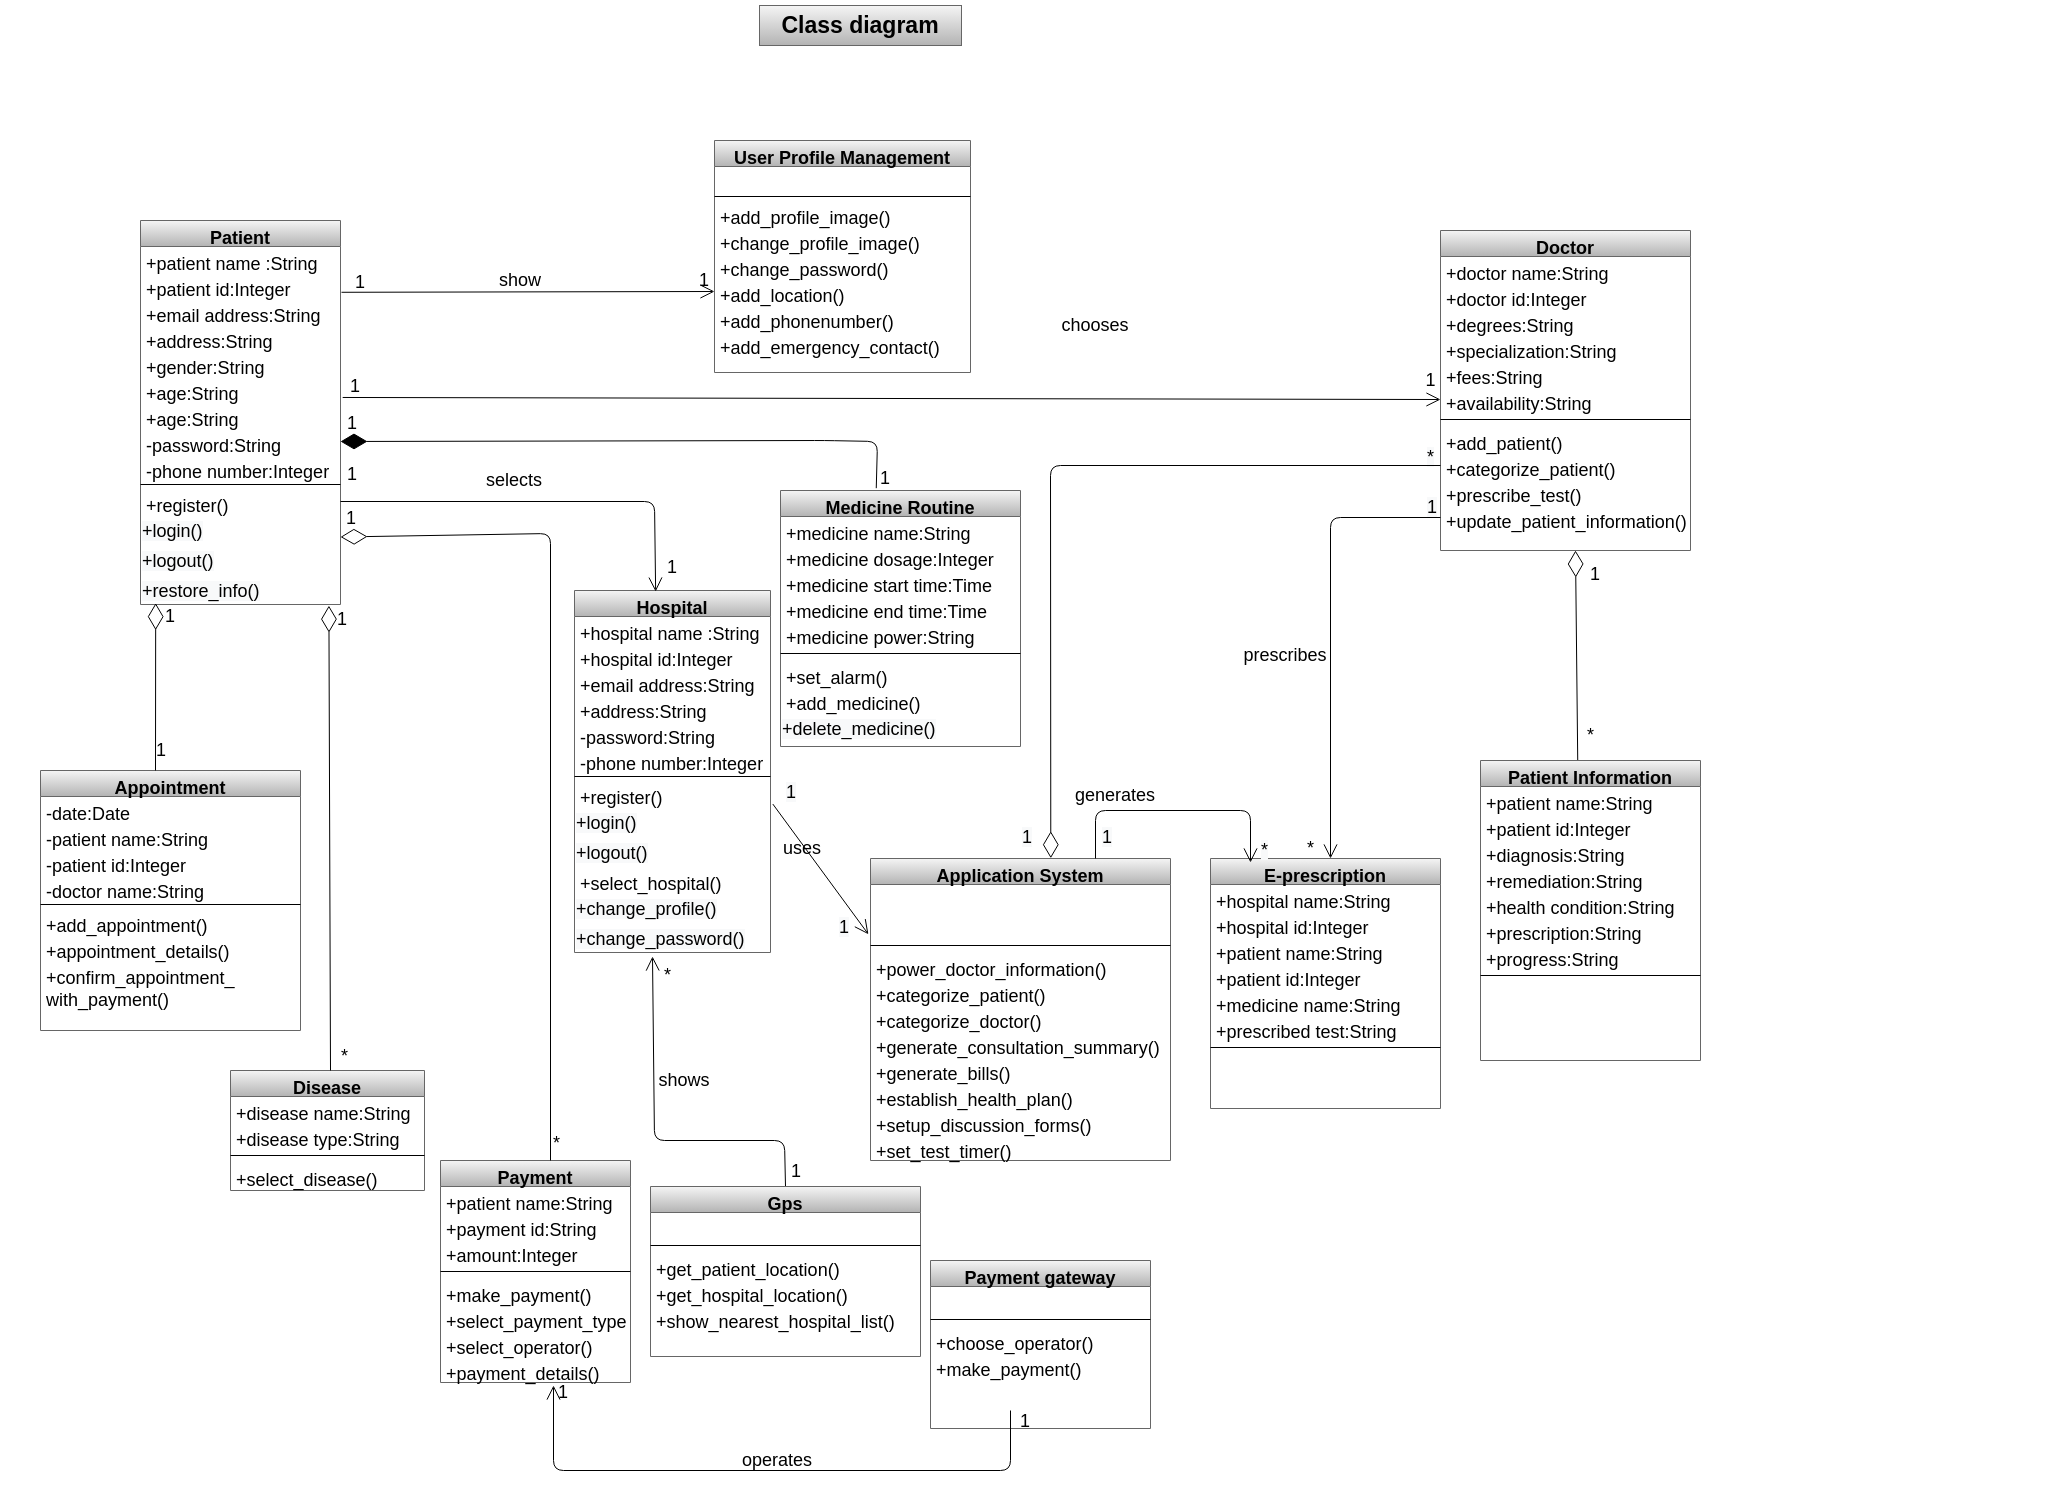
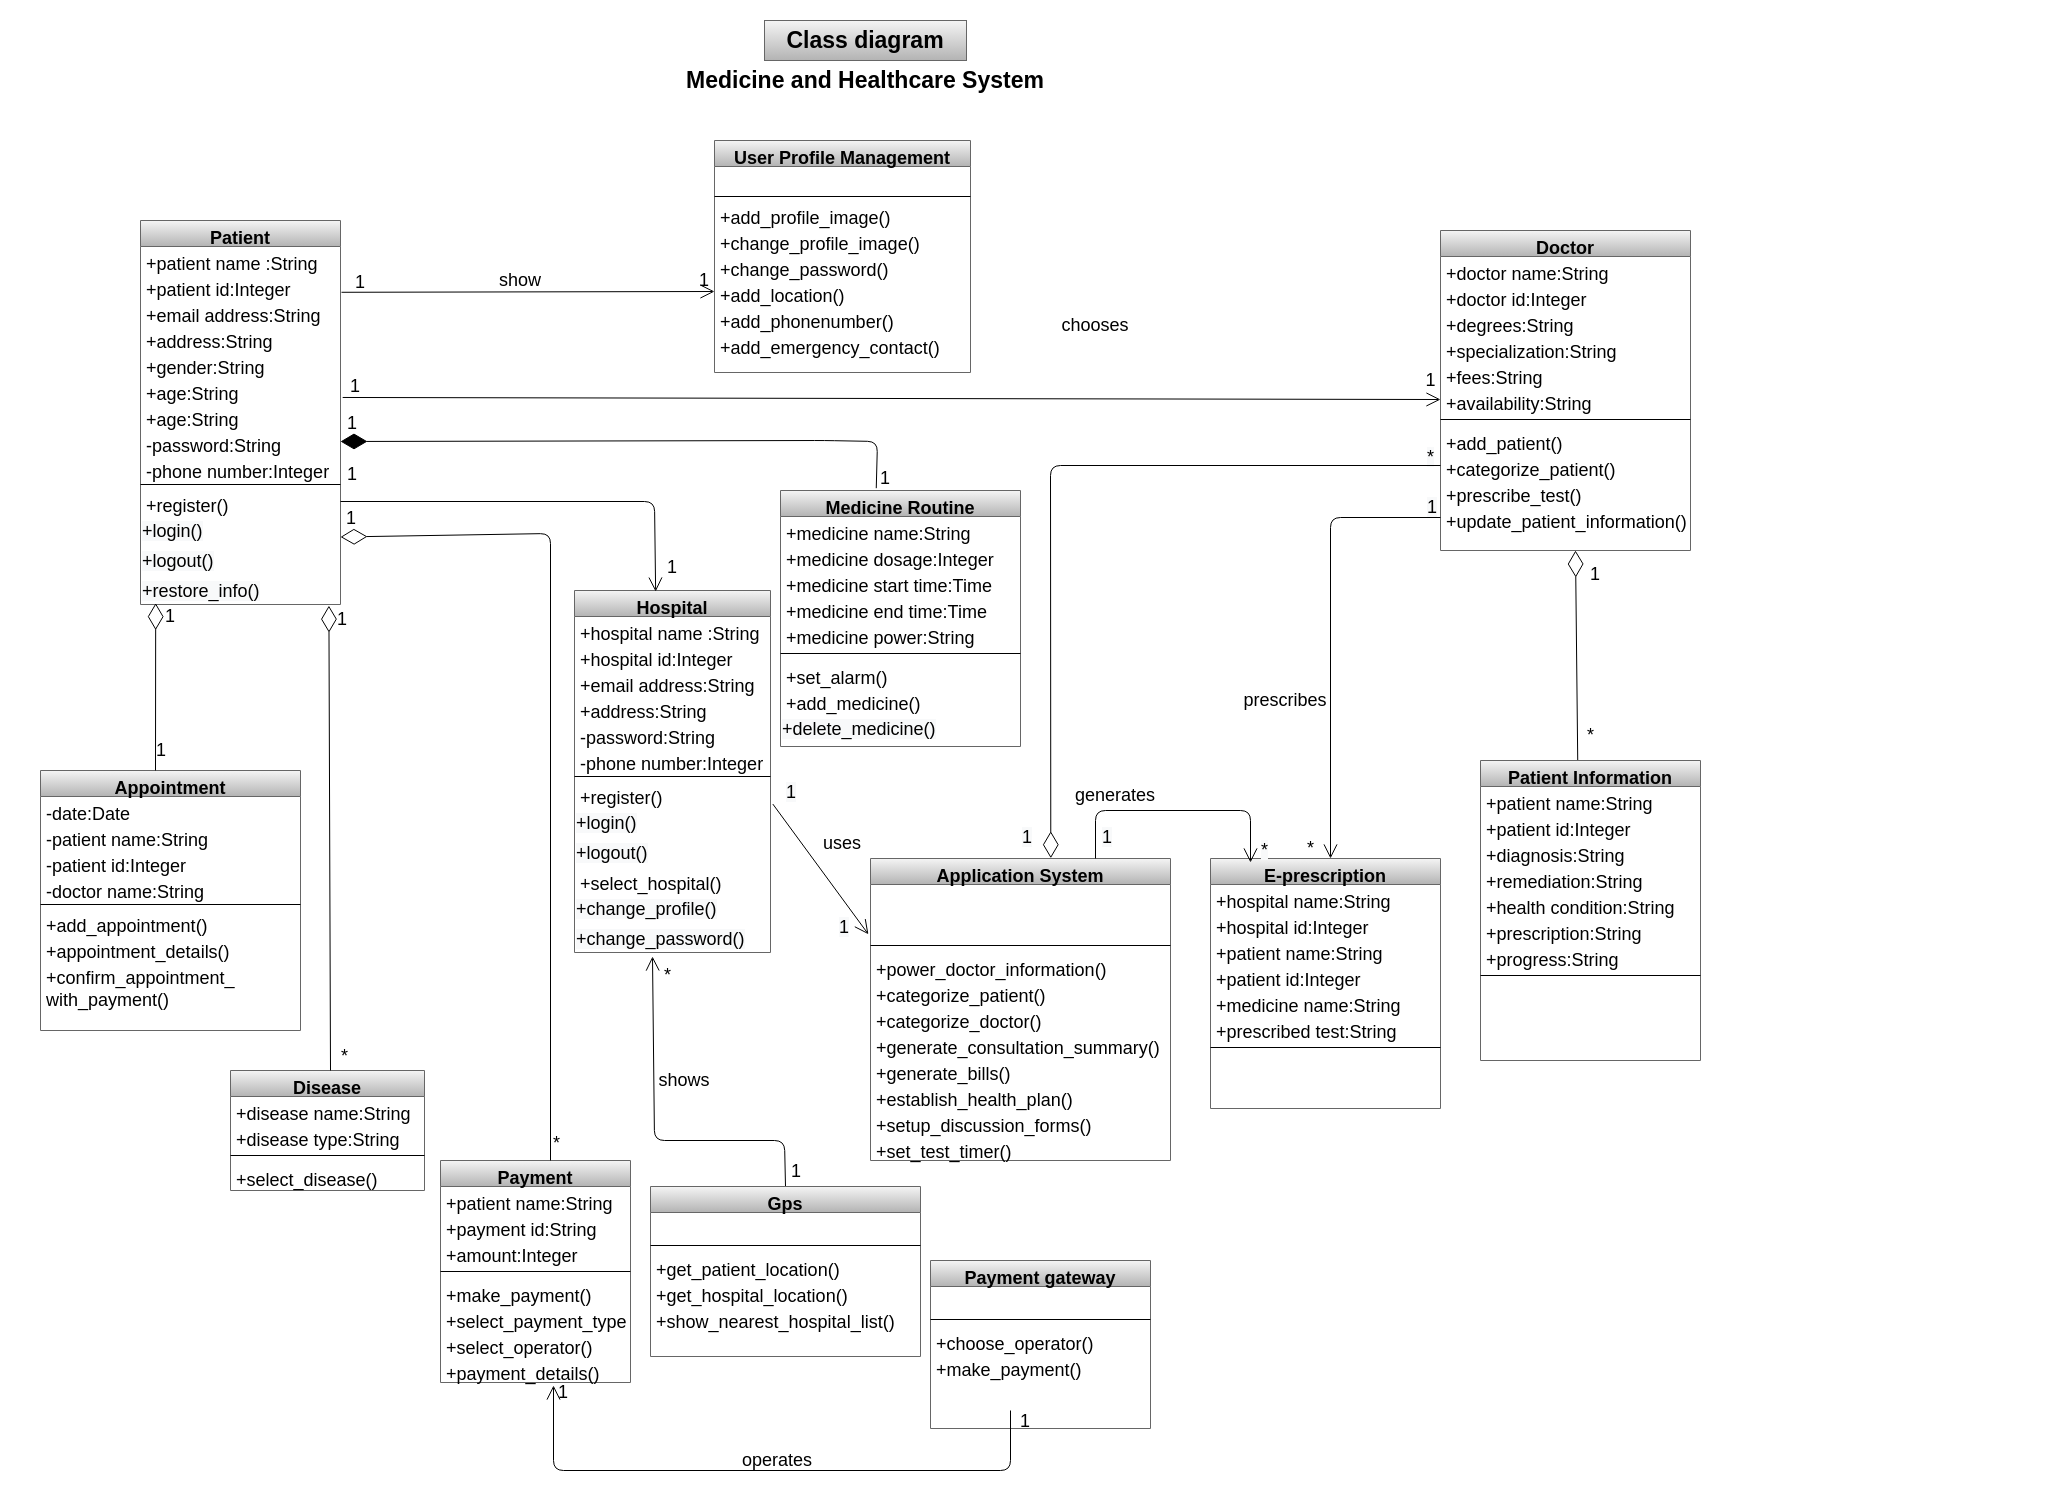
- <mxCell id="177" value="&lt;b&gt;&lt;font style=&quot;font-size: 23px&quot;&gt;Class diagram&lt;/font&gt;&lt;/b&gt;" style="text;html=1;strokeColor=#666666;fillColor=#f5f5f5;align=center;verticalAlign=middle;whiteSpace=wrap;rounded=0;gradientColor=#b3b3b3;" parent="1" vertex="1"><mxGeometry x="759" y="5" width="202" height="40" as="geometry" /></mxCell>
+ <mxCell id="177" value="&lt;b&gt;&lt;font style=&quot;font-size: 23px&quot;&gt;Class diagram&lt;/font&gt;&lt;/b&gt;" style="text;html=1;strokeColor=#666666;fillColor=#f5f5f5;align=center;verticalAlign=middle;whiteSpace=wrap;rounded=0;gradientColor=#b3b3b3;" parent="1" vertex="1"><mxGeometry x="764" y="20" width="202" height="40" as="geometry" /></mxCell>
+ <mxCell id="178" value="&lt;span style=&quot;font-size: 23px&quot;&gt;&lt;b&gt;Medicine and Healthcare System&lt;/b&gt;&lt;/span&gt;" style="text;html=1;align=center;verticalAlign=middle;whiteSpace=wrap;rounded=0;" parent="1" vertex="1"><mxGeometry x="630" y="60" width="470" height="40" as="geometry" /></mxCell>
- <mxCell id="3" value="selects" style="text;html=1;strokeColor=none;fillColor=none;align=center;verticalAlign=middle;whiteSpace=wrap;rounded=0;fontSize=18;" parent="1" vertex="1"><mxGeometry x="494" y="470" width="40" height="20" as="geometry" /></mxCell>
- <mxCell id="153" value="prescribes" style="text;html=1;strokeColor=none;fillColor=none;align=center;verticalAlign=middle;whiteSpace=wrap;rounded=0;fontSize=18;" parent="1" vertex="1"><mxGeometry x="1220" y="645" width="130" height="20" as="geometry" /></mxCell>
+ <mxCell id="153" value="prescribes" style="text;html=1;strokeColor=none;fillColor=none;align=center;verticalAlign=middle;whiteSpace=wrap;rounded=0;fontSize=18;" parent="1" vertex="1"><mxGeometry x="1220" y="690" width="130" height="20" as="geometry" /></mxCell>
- <mxCell id="151" value="uses" style="text;html=1;strokeColor=none;fillColor=none;align=center;verticalAlign=middle;whiteSpace=wrap;rounded=0;fontSize=18;" parent="1" vertex="1"><mxGeometry x="782" y="838" width="40" height="20" as="geometry" /></mxCell>
+ <mxCell id="151" value="uses" style="text;html=1;strokeColor=none;fillColor=none;align=center;verticalAlign=middle;whiteSpace=wrap;rounded=0;fontSize=18;" parent="1" vertex="1"><mxGeometry x="822" y="833" width="40" height="20" as="geometry" /></mxCell>
